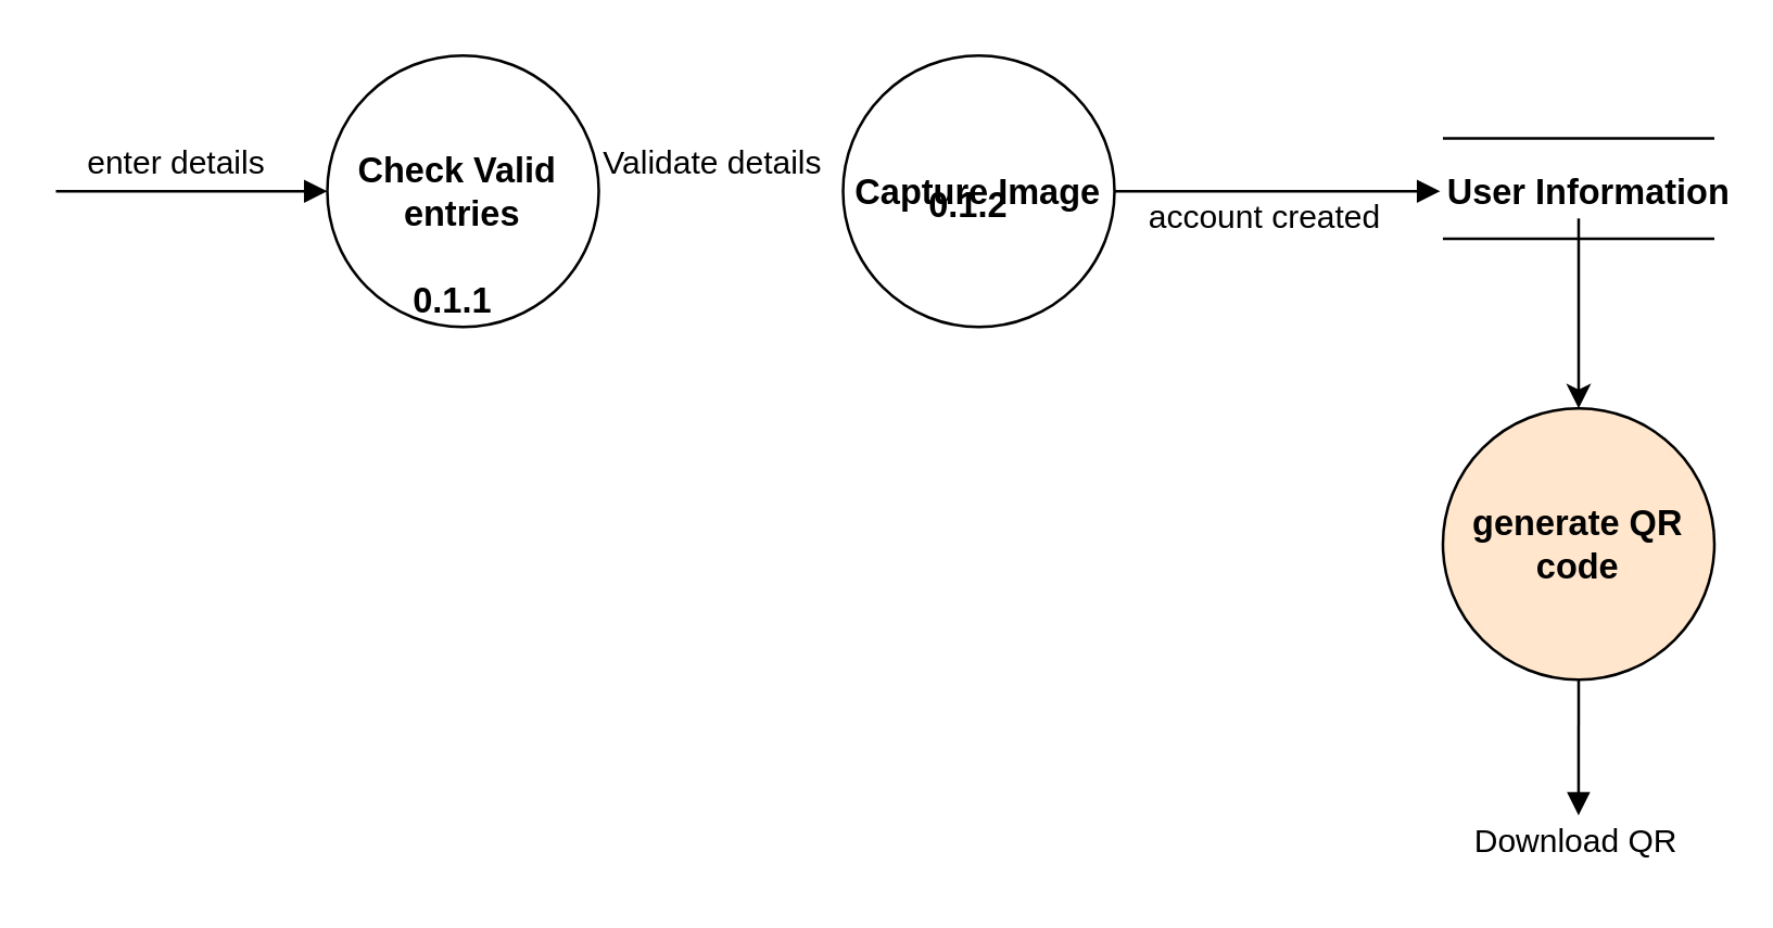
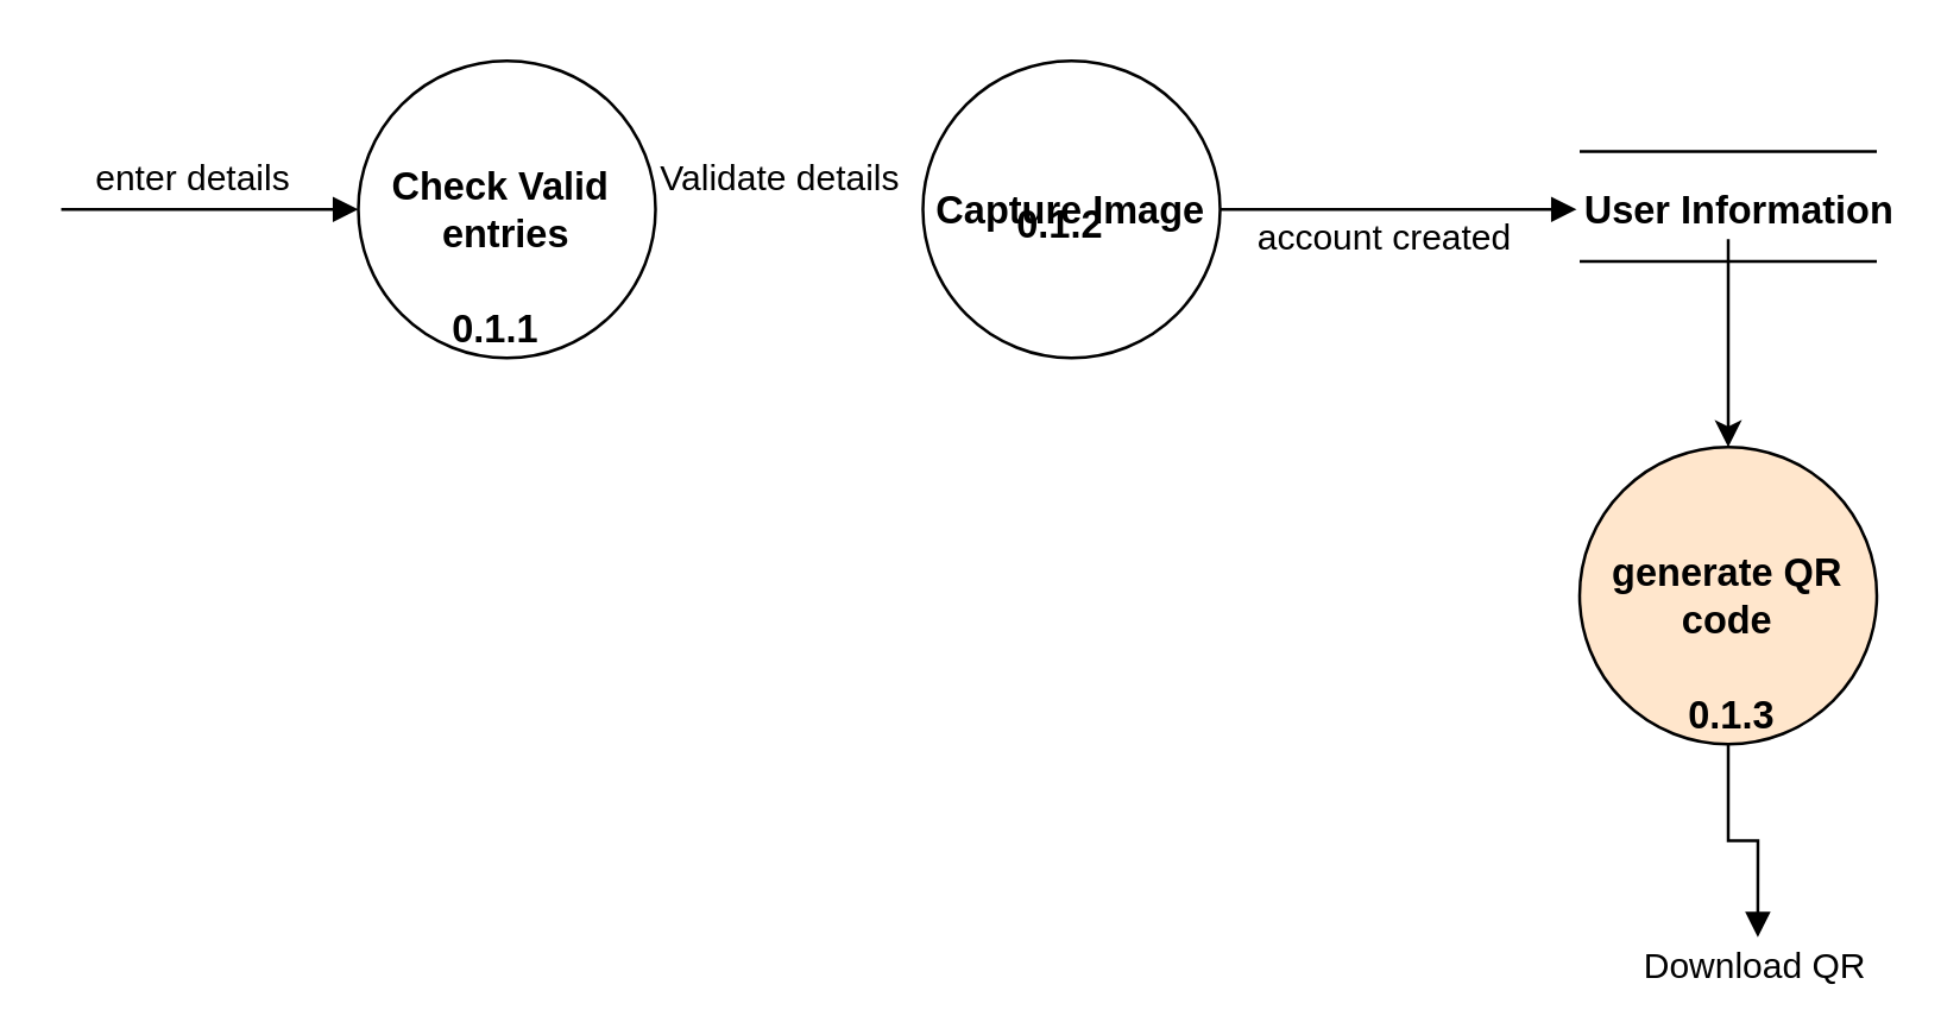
+ <mxCell id="16" value="&lt;font style=&quot;font-size: 13px&quot;&gt;&lt;b&gt;0.1.3&lt;/b&gt;&lt;/font&gt;" style="text;html=1;resizable=0;points=[];autosize=1;align=left;verticalAlign=top;spacingTop=-4;" vertex="1" parent="1"><mxGeometry x="566" y="230" width="40" height="20" as="geometry" /></mxCell>
- <mxCell id="10" value="Download QR" style="text;html=1;resizable=0;points=[];autosize=1;align=left;verticalAlign=top;spacingTop=-4;" vertex="1" parent="1"><mxGeometry x="541" y="300" width="90" height="20" as="geometry" /></mxCell>
+ <mxCell id="10" value="Download QR" style="text;html=1;resizable=0;points=[];autosize=1;align=left;verticalAlign=top;spacingTop=-4;" vertex="1" parent="1"><mxGeometry x="551" y="315" width="90" height="20" as="geometry" /></mxCell>
